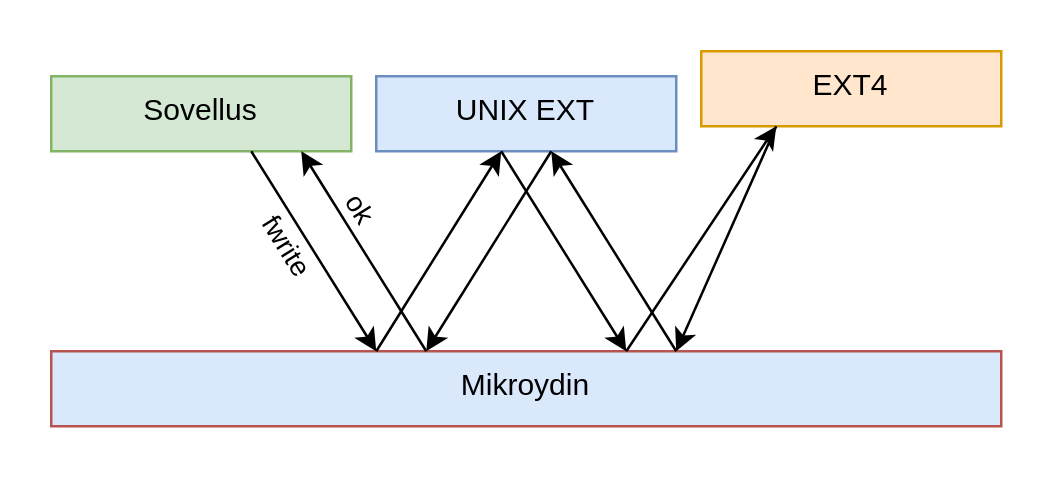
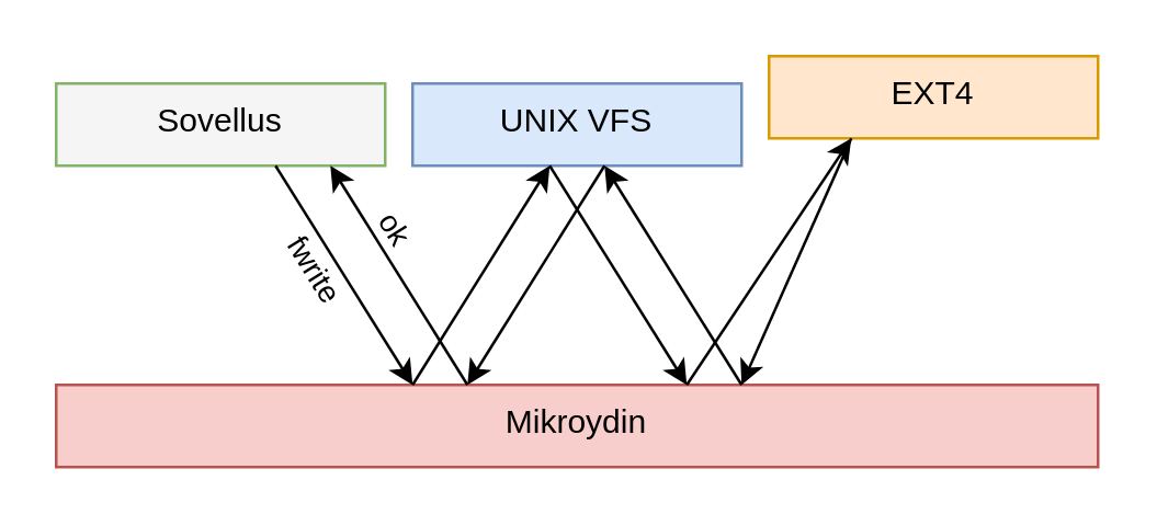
- <mxCell id="3" value="UNIX EXT" style="rounded=0;whiteSpace=wrap;html=1;verticalAlign=top;fillColor=#dae8fc;strokeColor=#6c8ebf;" vertex="1" parent="1"><mxGeometry x="150" y="30" width="120" height="30" as="geometry" /></mxCell>
+ <mxCell id="3" value="UNIX VFS" style="rounded=0;whiteSpace=wrap;html=1;verticalAlign=top;fillColor=#dae8fc;strokeColor=#6c8ebf;" vertex="1" parent="1"><mxGeometry x="150" y="30" width="120" height="30" as="geometry" /></mxCell>
- <mxCell id="2" value="Sovellus" style="rounded=0;whiteSpace=wrap;html=1;verticalAlign=top;fillColor=#d5e8d4;strokeColor=#82b366;" vertex="1" parent="1"><mxGeometry x="20" y="30" width="120" height="30" as="geometry" /></mxCell>
+ <mxCell id="2" value="Sovellus" style="rounded=0;whiteSpace=wrap;html=1;verticalAlign=top;fillColor=#f5f5f5;strokeColor=#82b366;" vertex="1" parent="1"><mxGeometry x="20" y="30" width="120" height="30" as="geometry" /></mxCell>
- <mxCell id="5" value="Mikroydin" style="rounded=0;whiteSpace=wrap;html=1;verticalAlign=top;fillColor=#dae8fc;strokeColor=#b85450;" vertex="1" parent="1"><mxGeometry x="20" y="140" width="380" height="30" as="geometry" /></mxCell>
+ <mxCell id="5" value="Mikroydin" style="rounded=0;whiteSpace=wrap;html=1;verticalAlign=top;fillColor=#f8cecc;strokeColor=#b85450;" vertex="1" parent="1"><mxGeometry x="20" y="140" width="380" height="30" as="geometry" /></mxCell>
